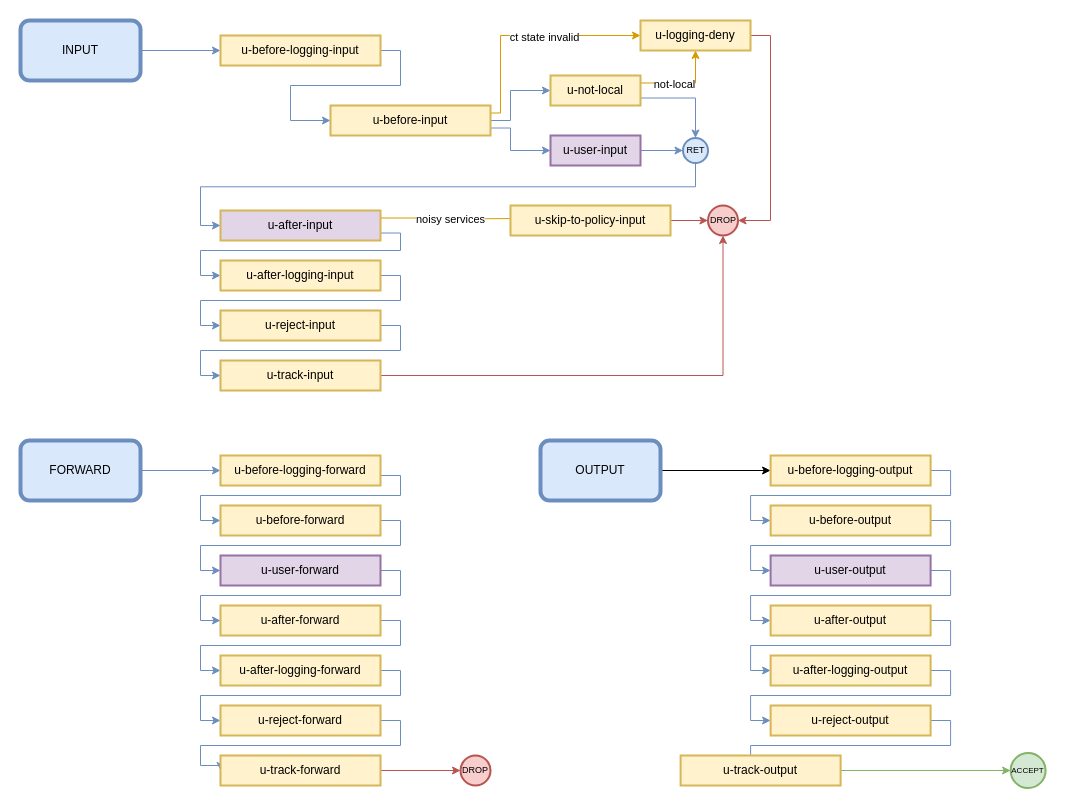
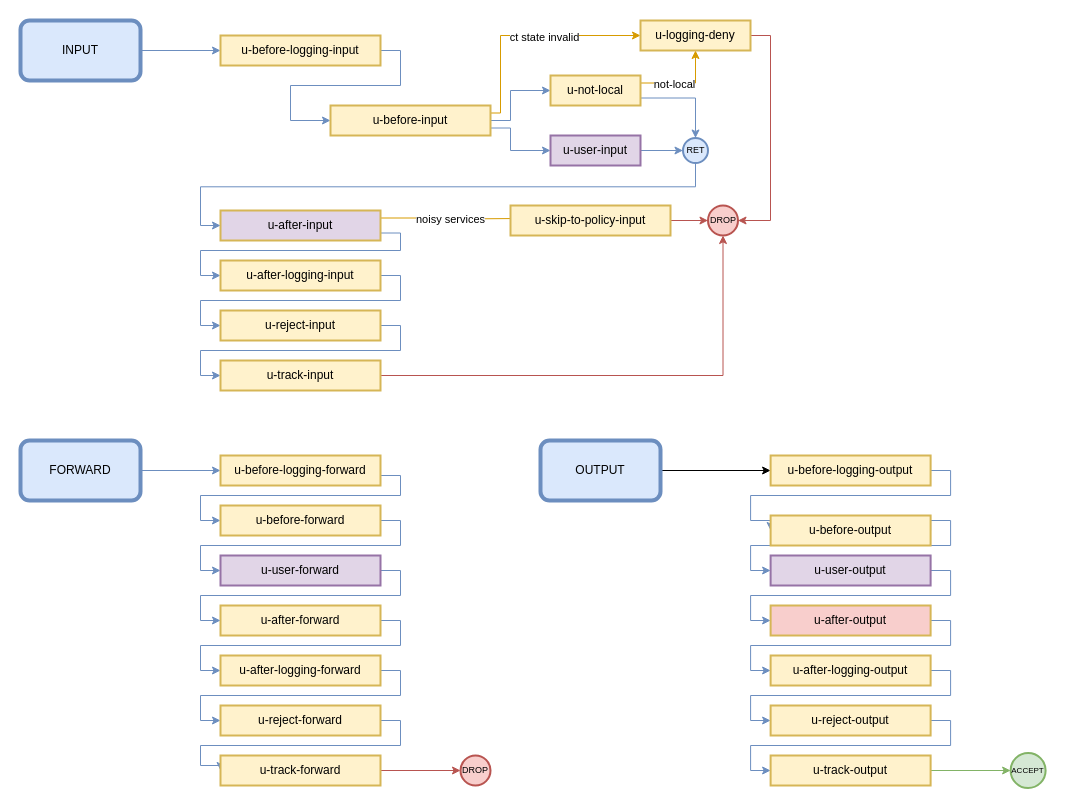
- <mxCell id="57" value="u-before-output" style="rounded=0;whiteSpace=wrap;html=1;strokeWidth=2;fillColor=#fff2cc;strokeColor=#d6b656;align=center;" parent="1" vertex="1"><mxGeometry x="770.11" y="505" width="160" height="30" as="geometry" /></mxCell>
+ <mxCell id="57" value="u-before-output" style="rounded=0;whiteSpace=wrap;html=1;strokeWidth=2;fillColor=#fff2cc;strokeColor=#d6b656;align=center;" parent="1" vertex="1"><mxGeometry x="770.11" y="515" width="160" height="30" as="geometry" /></mxCell>
- <mxCell id="59" value="u-after-output" style="rounded=0;whiteSpace=wrap;html=1;strokeWidth=2;fillColor=#fff2cc;strokeColor=#d6b656;align=center;" parent="1" vertex="1"><mxGeometry x="770.11" y="605" width="160" height="30" as="geometry" /></mxCell>
+ <mxCell id="59" value="u-after-output" style="rounded=0;whiteSpace=wrap;html=1;strokeWidth=2;fillColor=#f8cecc;strokeColor=#d6b656;align=center;" parent="1" vertex="1"><mxGeometry x="770.11" y="605" width="160" height="30" as="geometry" /></mxCell>
- <mxCell id="65" value="u-track-output" style="rounded=0;whiteSpace=wrap;html=1;strokeWidth=2;fillColor=#fff2cc;strokeColor=#d6b656;align=center;" parent="1" vertex="1"><mxGeometry x="680.11" y="755" width="160" height="30" as="geometry" /></mxCell>
+ <mxCell id="65" value="u-track-output" style="rounded=0;whiteSpace=wrap;html=1;strokeWidth=2;fillColor=#fff2cc;strokeColor=#d6b656;align=center;" parent="1" vertex="1"><mxGeometry x="770.11" y="755" width="160" height="30" as="geometry" /></mxCell>
